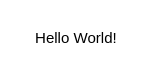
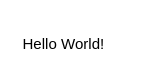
- <mxCell id="2" value="Hello World!" style="text;html=1;align=center;verticalAlign=middle;resizable=0;points=[];autosize=1;strokeColor=none;fillColor=none;" vertex="1" parent="1"><mxGeometry x="20" y="20" width="80" height="20" as="geometry" /></mxCell>
+ <mxCell id="2" value="Hello World!" style="text;html=1;align=center;verticalAlign=middle;resizable=0;points=[];autosize=1;strokeColor=none;fillColor=none;" vertex="1" parent="1"><mxGeometry x="10" y="25" width="80" height="20" as="geometry" /></mxCell>
